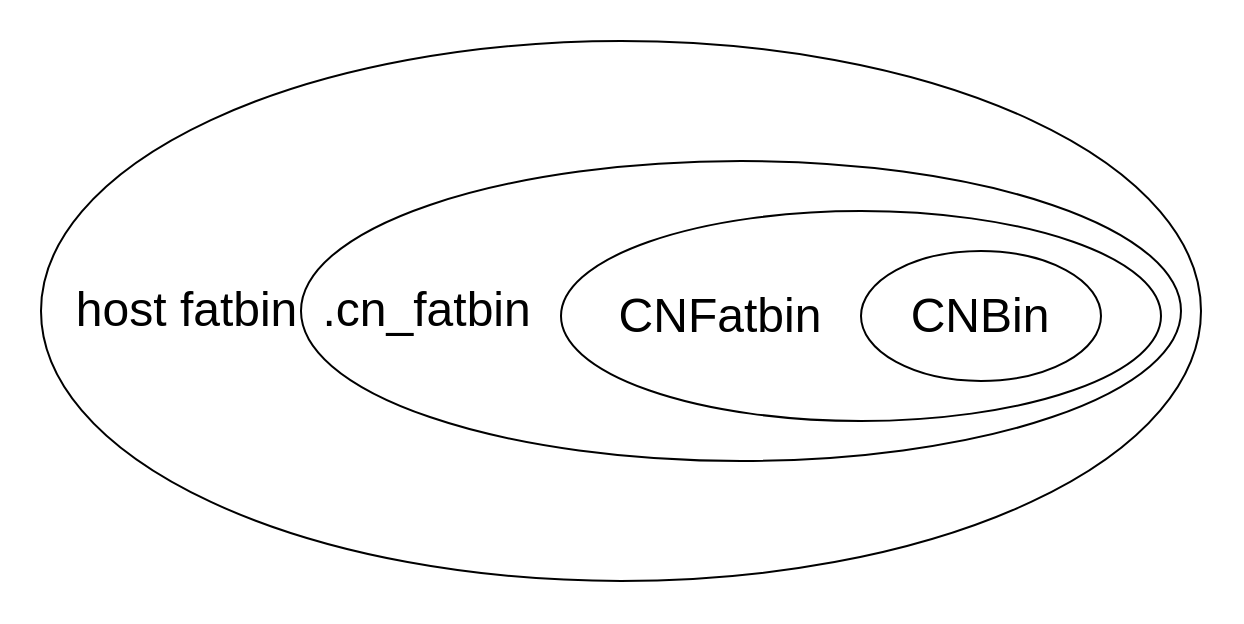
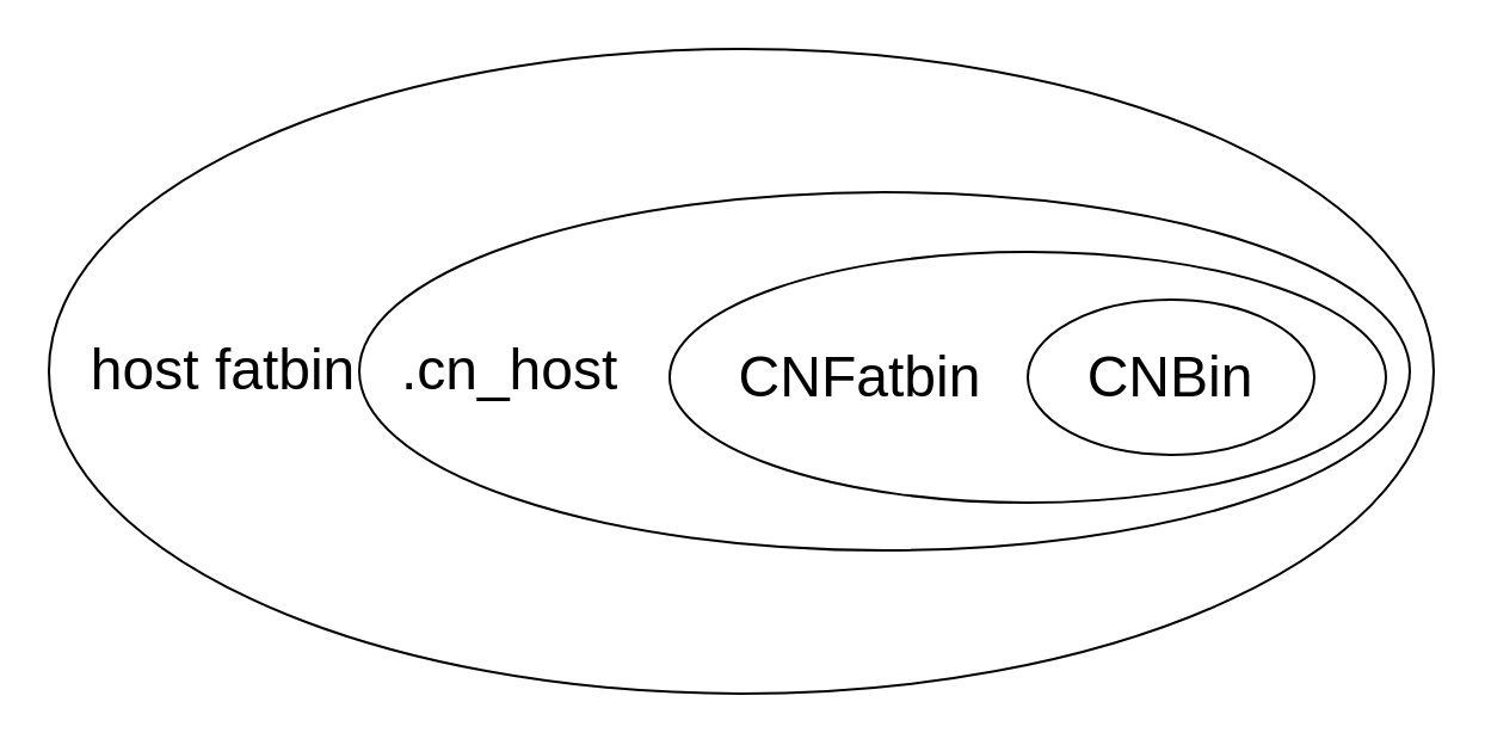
- <mxCell id="3" value="&lt;font style=&quot;font-size: 24px;&quot;&gt;.cn_fatbin&amp;nbsp; &amp;nbsp; &amp;nbsp; &amp;nbsp; &amp;nbsp; &amp;nbsp; &amp;nbsp; &amp;nbsp; &amp;nbsp; &amp;nbsp; &amp;nbsp; &amp;nbsp; &amp;nbsp; &amp;nbsp; &amp;nbsp; &amp;nbsp; &amp;nbsp; &amp;nbsp; &amp;nbsp; &amp;nbsp; &amp;nbsp; &amp;nbsp; &amp;nbsp; &amp;nbsp;&lt;/font&gt;" style="ellipse;whiteSpace=wrap;html=1;fillColor=none;" vertex="1" parent="1"><mxGeometry x="150" y="80" width="440" height="150" as="geometry" /></mxCell>
+ <mxCell id="3" value="&lt;font style=&quot;font-size: 24px;&quot;&gt;.cn_host&amp;nbsp; &amp;nbsp; &amp;nbsp; &amp;nbsp; &amp;nbsp; &amp;nbsp; &amp;nbsp; &amp;nbsp; &amp;nbsp; &amp;nbsp; &amp;nbsp; &amp;nbsp; &amp;nbsp; &amp;nbsp; &amp;nbsp; &amp;nbsp; &amp;nbsp; &amp;nbsp; &amp;nbsp; &amp;nbsp; &amp;nbsp; &amp;nbsp; &amp;nbsp; &amp;nbsp;&lt;/font&gt;" style="ellipse;whiteSpace=wrap;html=1;fillColor=none;" vertex="1" parent="1"><mxGeometry x="150" y="80" width="440" height="150" as="geometry" /></mxCell>
